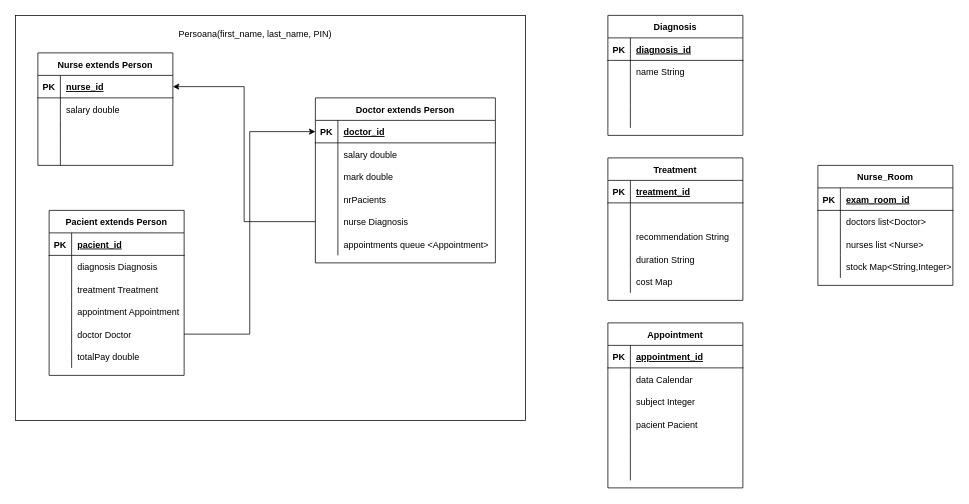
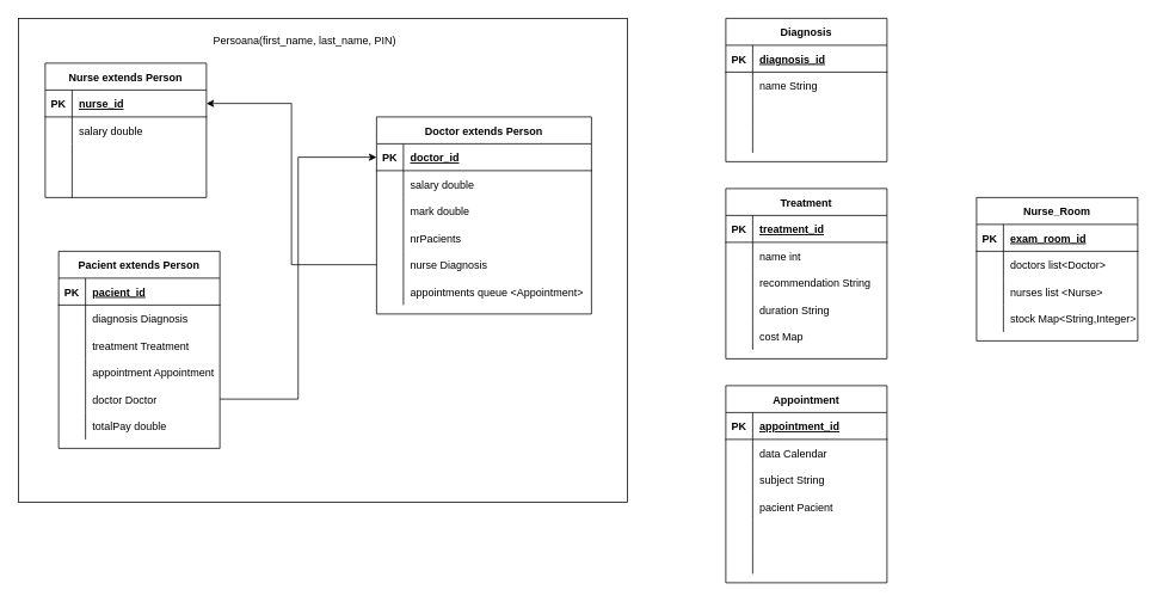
+ <mxCell id="75" value="name int" style="shape=partialRectangle;connectable=0;fillColor=none;top=0;left=0;bottom=0;right=0;align=left;spacingLeft=6;overflow=hidden;" parent="73" vertex="1"><mxGeometry x="30" width="150" height="30" as="geometry" /></mxCell>
- <mxCell id="94" value="subject Integer" style="shape=partialRectangle;connectable=0;fillColor=none;top=0;left=0;bottom=0;right=0;align=left;spacingLeft=6;overflow=hidden;" vertex="1" parent="92"><mxGeometry x="30" width="150" height="30" as="geometry" /></mxCell>
+ <mxCell id="94" value="subject String" style="shape=partialRectangle;connectable=0;fillColor=none;top=0;left=0;bottom=0;right=0;align=left;spacingLeft=6;overflow=hidden;" vertex="1" parent="92"><mxGeometry x="30" width="150" height="30" as="geometry" /></mxCell>
